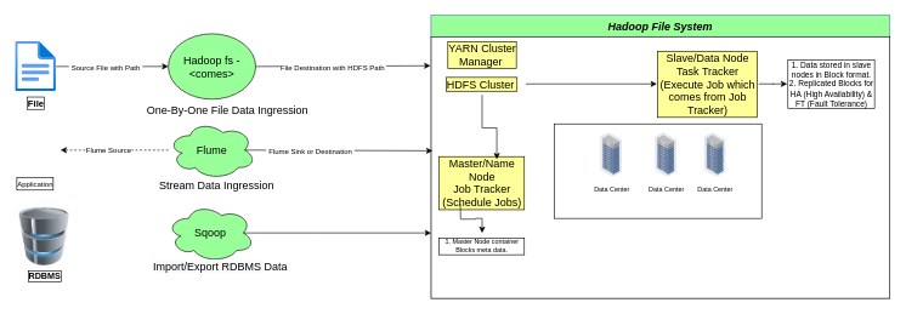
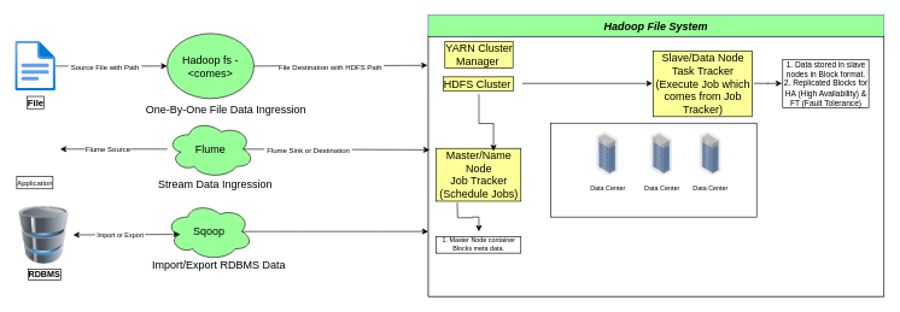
- <mxCell id="24" style="edgeStyle=orthogonalEdgeStyle;rounded=0;orthogonalLoop=1;jettySize=auto;html=1;entryX=1;entryY=0.5;entryDx=0;entryDy=0;fontSize=13;fontColor=#000000;dashed=1;" edge="1" parent="1" source="26" target="39"><mxGeometry relative="1" as="geometry" /></mxCell>
+ <mxCell id="24" style="edgeStyle=orthogonalEdgeStyle;rounded=0;orthogonalLoop=1;jettySize=auto;html=1;entryX=1;entryY=0.5;entryDx=0;entryDy=0;fontSize=13;fontColor=#000000;" edge="1" parent="1" source="26" target="39"><mxGeometry relative="1" as="geometry" /></mxCell>
- <mxCell id="11" value="Master/Name Node&lt;br&gt;Job Tracker (Schedule Jobs)" style="text;html=1;strokeColor=none;fillColor=none;align=center;verticalAlign=middle;whiteSpace=wrap;rounded=0;fontSize=15;fontColor=#000000;labelBackgroundColor=#FFFF99;labelBorderColor=default;spacing=2;" vertex="1" parent="2"><mxGeometry x="10" y="201" width="120" height="60" as="geometry" /></mxCell>
+ <mxCell id="11" value="Master/Name Node&lt;br&gt;Job Tracker (Schedule Jobs)" style="text;html=1;strokeColor=none;fillColor=none;align=center;verticalAlign=middle;whiteSpace=wrap;rounded=0;fontSize=15;fontColor=#000000;labelBackgroundColor=#FFFF99;labelBorderColor=default;spacing=2;" vertex="1" parent="2"><mxGeometry x="10" y="191" width="120" height="60" as="geometry" /></mxCell>
+ <mxCell id="34" value="" style="endArrow=classic;startArrow=classic;html=1;rounded=0;fontSize=9;fontColor=#000000;entryX=0.16;entryY=0.55;entryDx=0;entryDy=0;entryPerimeter=0;" edge="1" parent="1" source="33" target="30"><mxGeometry width="50" height="50" relative="1" as="geometry"><mxPoint x="280" y="180" as="sourcePoint" /><mxPoint x="330" y="130" as="targetPoint" /></mxGeometry></mxCell>
+ <mxCell id="35" value="&amp;nbsp;Import or Export&amp;nbsp;" style="edgeLabel;html=1;align=center;verticalAlign=middle;resizable=0;points=[];fontSize=9;fontColor=#000000;" vertex="1" connectable="0" parent="34"><mxGeometry x="-0.234" y="-1" relative="1" as="geometry"><mxPoint x="8" as="offset" /></mxGeometry></mxCell>
